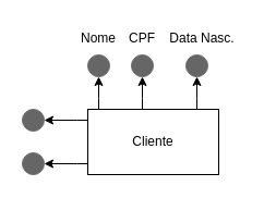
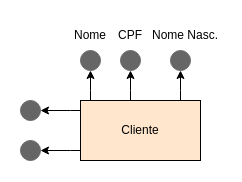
- <mxCell id="12" value="Data Nasc." style="text;html=1;strokeColor=none;fillColor=none;align=center;verticalAlign=middle;whiteSpace=wrap;rounded=0;" vertex="1" parent="1"><mxGeometry x="150" y="20" width="70" height="30" as="geometry" /></mxCell>
+ <mxCell id="12" value="Nome Nasc." style="text;html=1;strokeColor=none;fillColor=none;align=center;verticalAlign=middle;whiteSpace=wrap;rounded=0;" vertex="1" parent="1"><mxGeometry x="150" y="20" width="70" height="30" as="geometry" /></mxCell>
- <mxCell id="5" value="Cliente" style="rounded=0;whiteSpace=wrap;html=1;" vertex="1" parent="1"><mxGeometry x="80" y="100" width="120" height="60" as="geometry" /></mxCell>
+ <mxCell id="5" value="Cliente" style="rounded=0;whiteSpace=wrap;html=1;fillColor=#ffe6cc;" vertex="1" parent="1"><mxGeometry x="80" y="100" width="120" height="60" as="geometry" /></mxCell>
